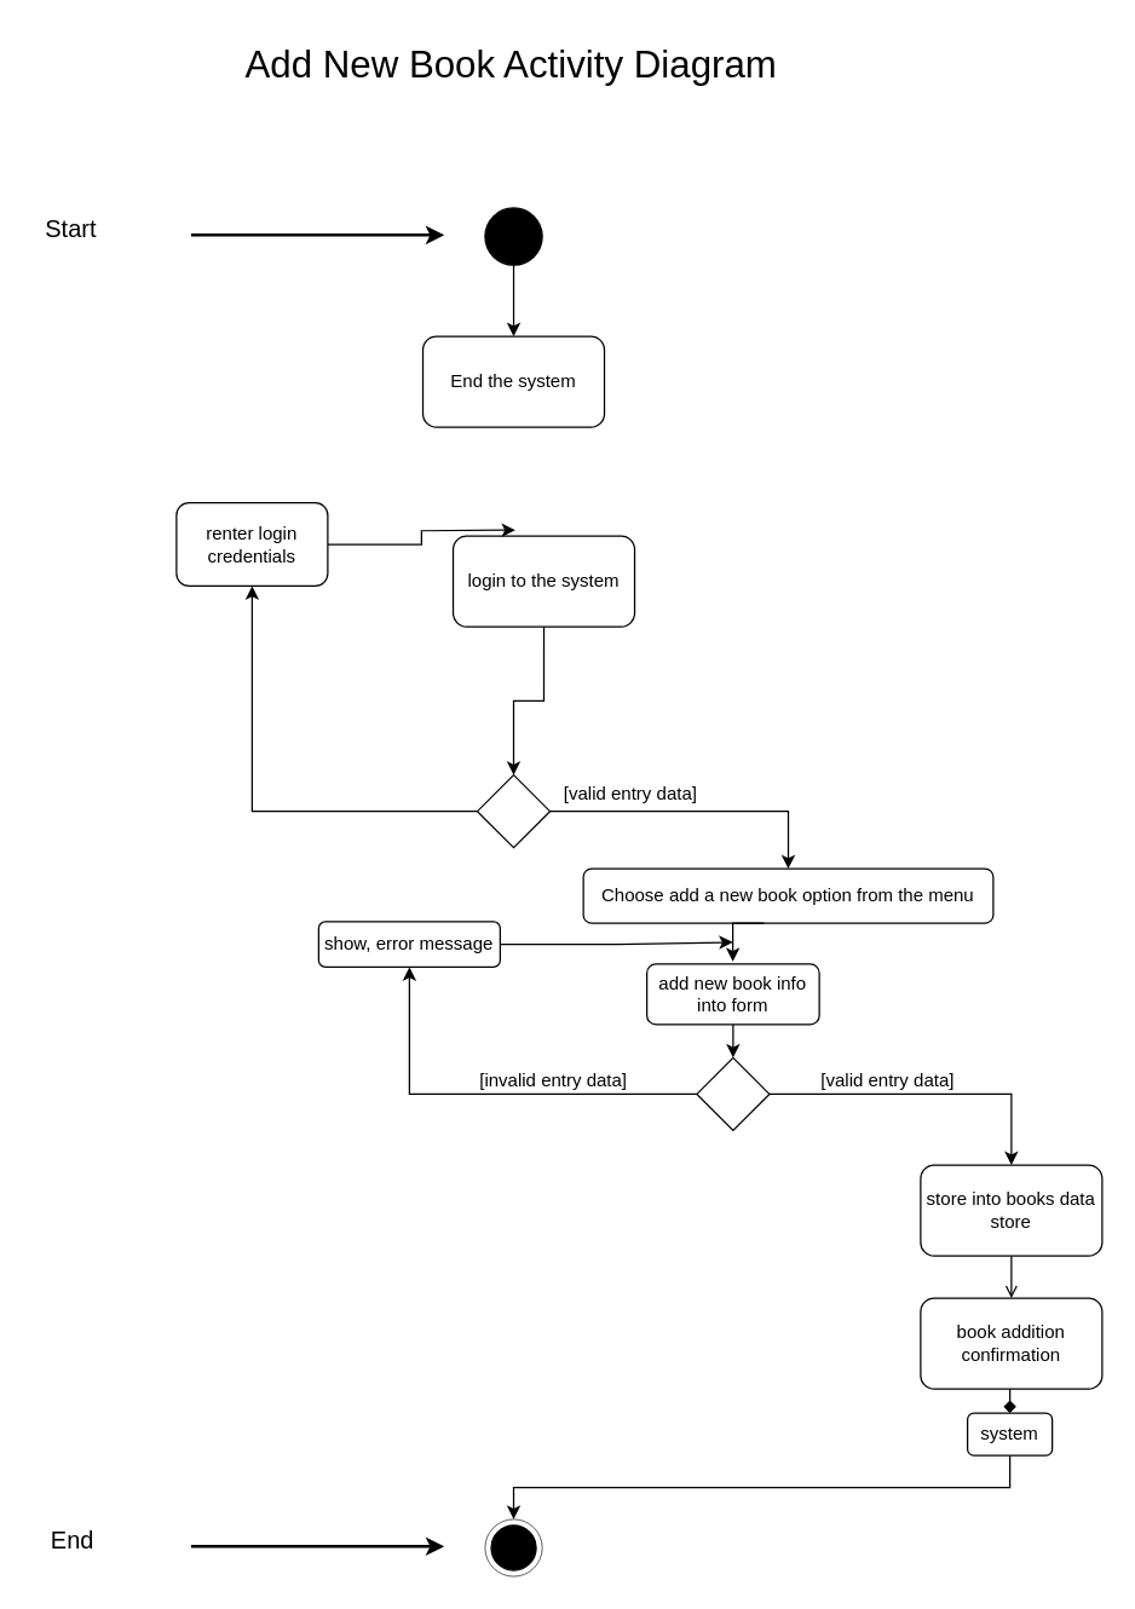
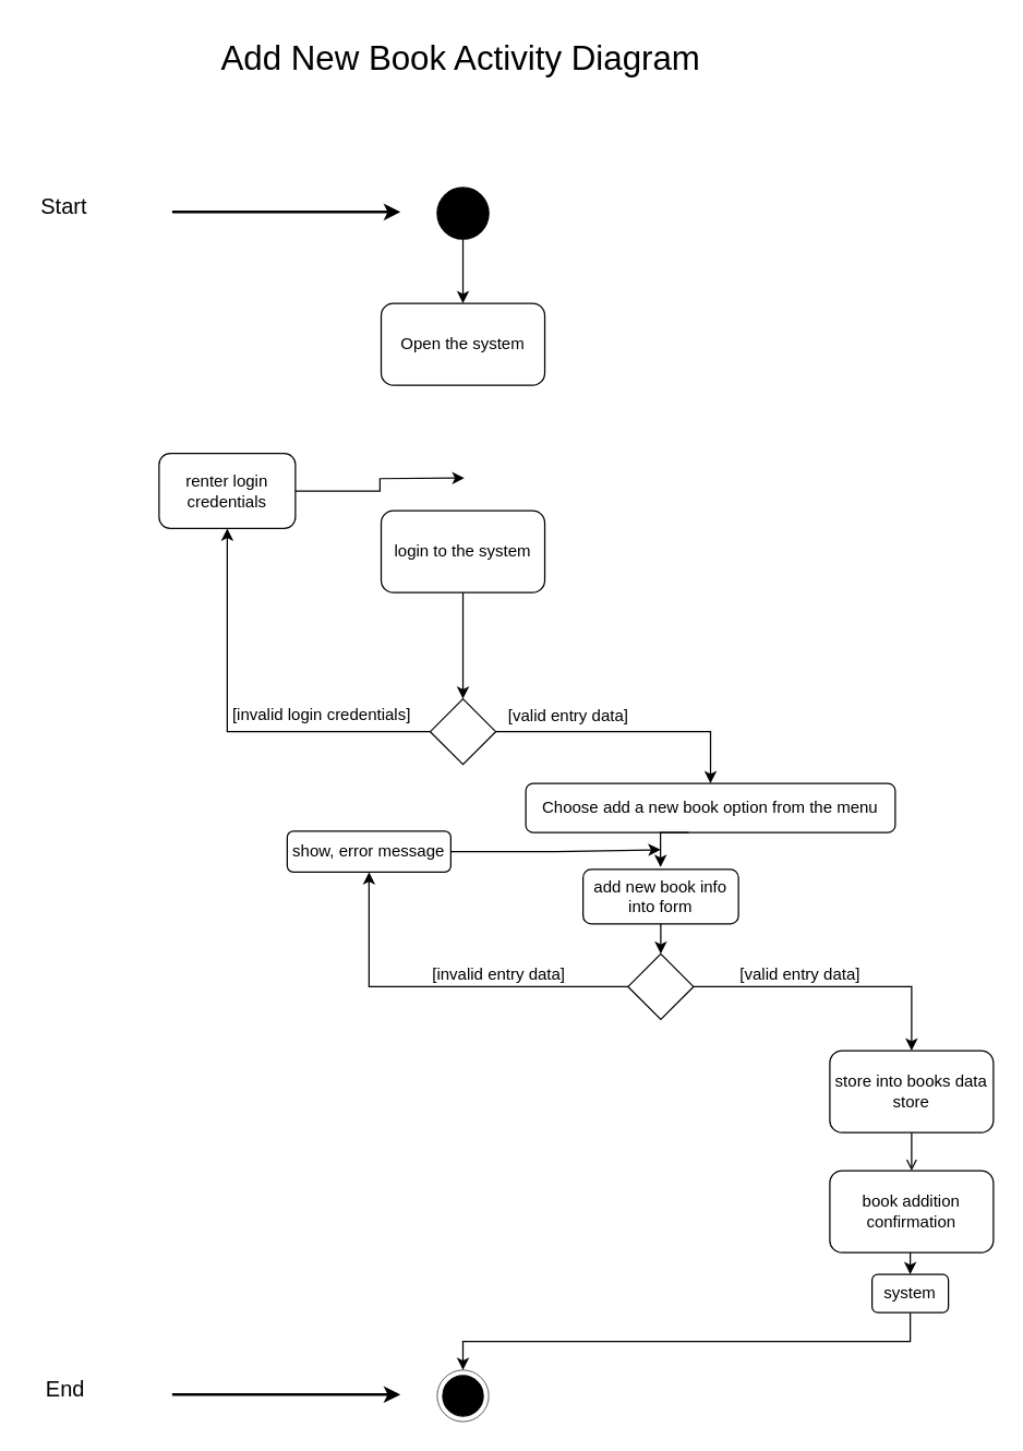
- <mxCell id="3" value="End the system" style="rounded=1;whiteSpace=wrap;html=1;" parent="1" vertex="1"><mxGeometry x="278.92" y="222" width="120" height="60" as="geometry" /></mxCell>
+ <mxCell id="3" value="Open the system" style="rounded=1;whiteSpace=wrap;html=1;" parent="1" vertex="1"><mxGeometry x="278.92" y="222" width="120" height="60" as="geometry" /></mxCell>
- <mxCell id="5" value="login to the system" style="rounded=1;whiteSpace=wrap;html=1;" parent="1" vertex="1"><mxGeometry x="298.92" y="354" width="120" height="60" as="geometry" /></mxCell>
+ <mxCell id="5" value="login to the system" style="rounded=1;whiteSpace=wrap;html=1;" parent="1" vertex="1"><mxGeometry x="278.92" y="374" width="120" height="60" as="geometry" /></mxCell>
+ <mxCell id="10" value="[invalid login credentials]" style="text;html=1;align=center;verticalAlign=middle;resizable=0;points=[];autosize=1;strokeColor=none;fillColor=none;" parent="1" vertex="1"><mxGeometry x="160.82" y="511" width="149" height="26" as="geometry" /></mxCell>
- <mxCell id="39" style="edgeStyle=orthogonalEdgeStyle;rounded=0;orthogonalLoop=1;jettySize=auto;html=1;exitX=0.5;exitY=1;exitDx=0;exitDy=0;entryX=0.5;entryY=0;entryDx=0;entryDy=0;endArrow=diamond;" edge="1" parent="26" source="40" target="33"><mxGeometry relative="1" as="geometry" /></mxCell>
+ <mxCell id="39" style="edgeStyle=orthogonalEdgeStyle;rounded=0;orthogonalLoop=1;jettySize=auto;html=1;exitX=0.5;exitY=1;exitDx=0;exitDy=0;entryX=0.5;entryY=0;entryDx=0;entryDy=0;" edge="1" parent="26" source="40" target="33"><mxGeometry relative="1" as="geometry" /></mxCell>
